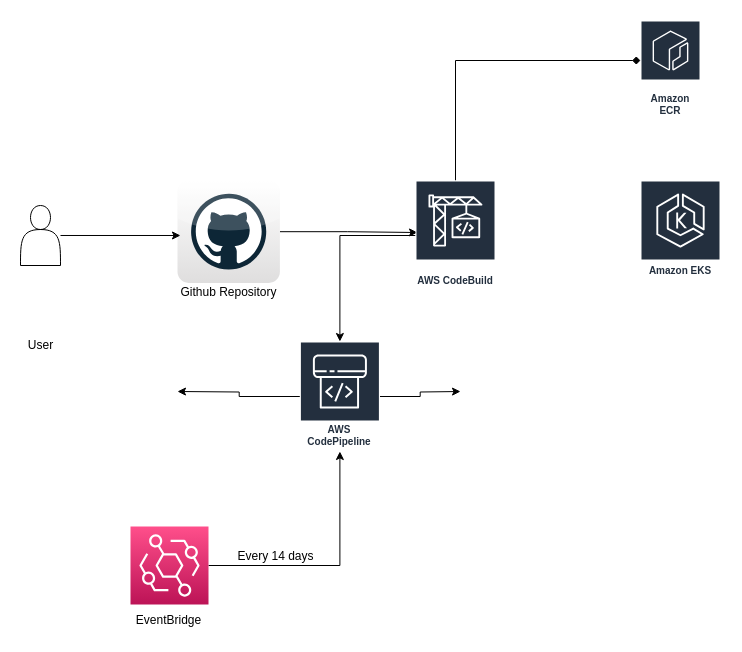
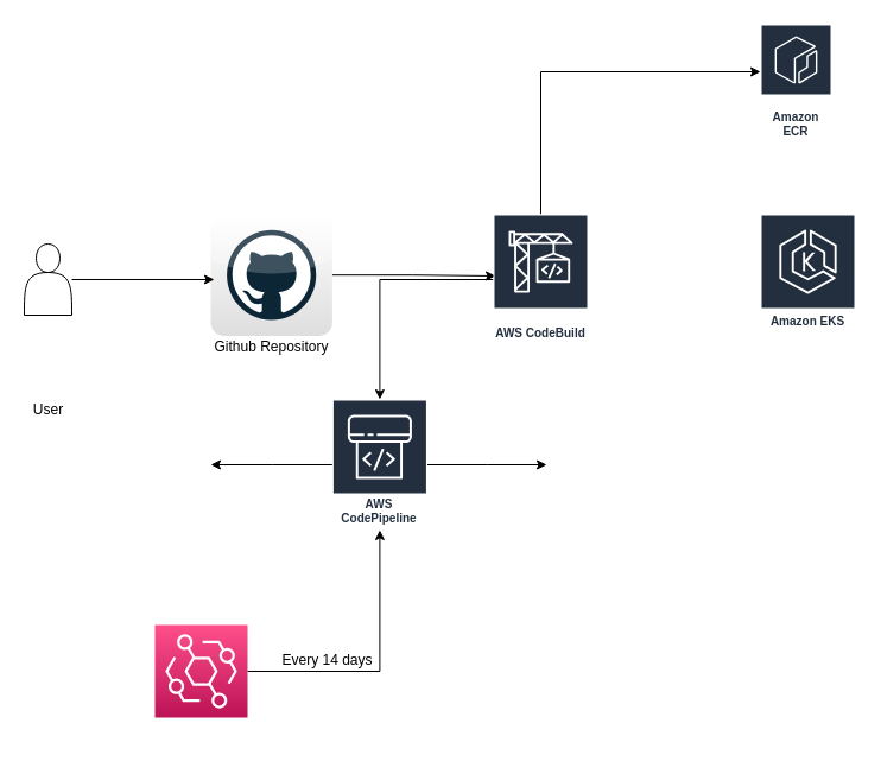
- <mxCell id="5" style="edgeStyle=orthogonalEdgeStyle;rounded=0;orthogonalLoop=1;jettySize=auto;html=1;endArrow=diamond;" edge="1" parent="1" source="6" target="11"><mxGeometry relative="1" as="geometry"><Array as="points"><mxPoint x="455" y="60" /></Array></mxGeometry></mxCell>
+ <mxCell id="5" style="edgeStyle=orthogonalEdgeStyle;rounded=0;orthogonalLoop=1;jettySize=auto;html=1;" edge="1" parent="1" source="6" target="11"><mxGeometry relative="1" as="geometry"><Array as="points"><mxPoint x="455" y="60" /></Array></mxGeometry></mxCell>
- <mxCell id="10" value="AWS CodePipeline" style="sketch=0;outlineConnect=0;fontColor=#232F3E;gradientColor=none;strokeColor=#ffffff;fillColor=#232F3E;dashed=0;verticalLabelPosition=middle;verticalAlign=bottom;align=center;html=1;whiteSpace=wrap;fontSize=10;fontStyle=1;spacing=3;shape=mxgraph.aws4.productIcon;prIcon=mxgraph.aws4.codepipeline;" vertex="1" parent="1"><mxGeometry x="299.4" y="341" width="80" height="110" as="geometry" /></mxCell>
+ <mxCell id="10" value="AWS CodePipeline" style="sketch=0;outlineConnect=0;fontColor=#232F3E;gradientColor=none;strokeColor=#ffffff;fillColor=#232F3E;dashed=0;verticalLabelPosition=middle;verticalAlign=bottom;align=center;html=1;whiteSpace=wrap;fontSize=10;fontStyle=1;spacing=3;shape=mxgraph.aws4.productIcon;prIcon=mxgraph.aws4.codepipeline;" vertex="1" parent="1"><mxGeometry x="279.4" y="336" width="80" height="110" as="geometry" /></mxCell>
- <mxCell id="17" value="&lt;div&gt;EventBridge&lt;/div&gt;" style="text;html=1;align=center;verticalAlign=middle;resizable=0;points=[];autosize=1;strokeColor=none;fillColor=none;" vertex="1" parent="1"><mxGeometry x="128" y="610" width="80" height="20" as="geometry" /></mxCell>
